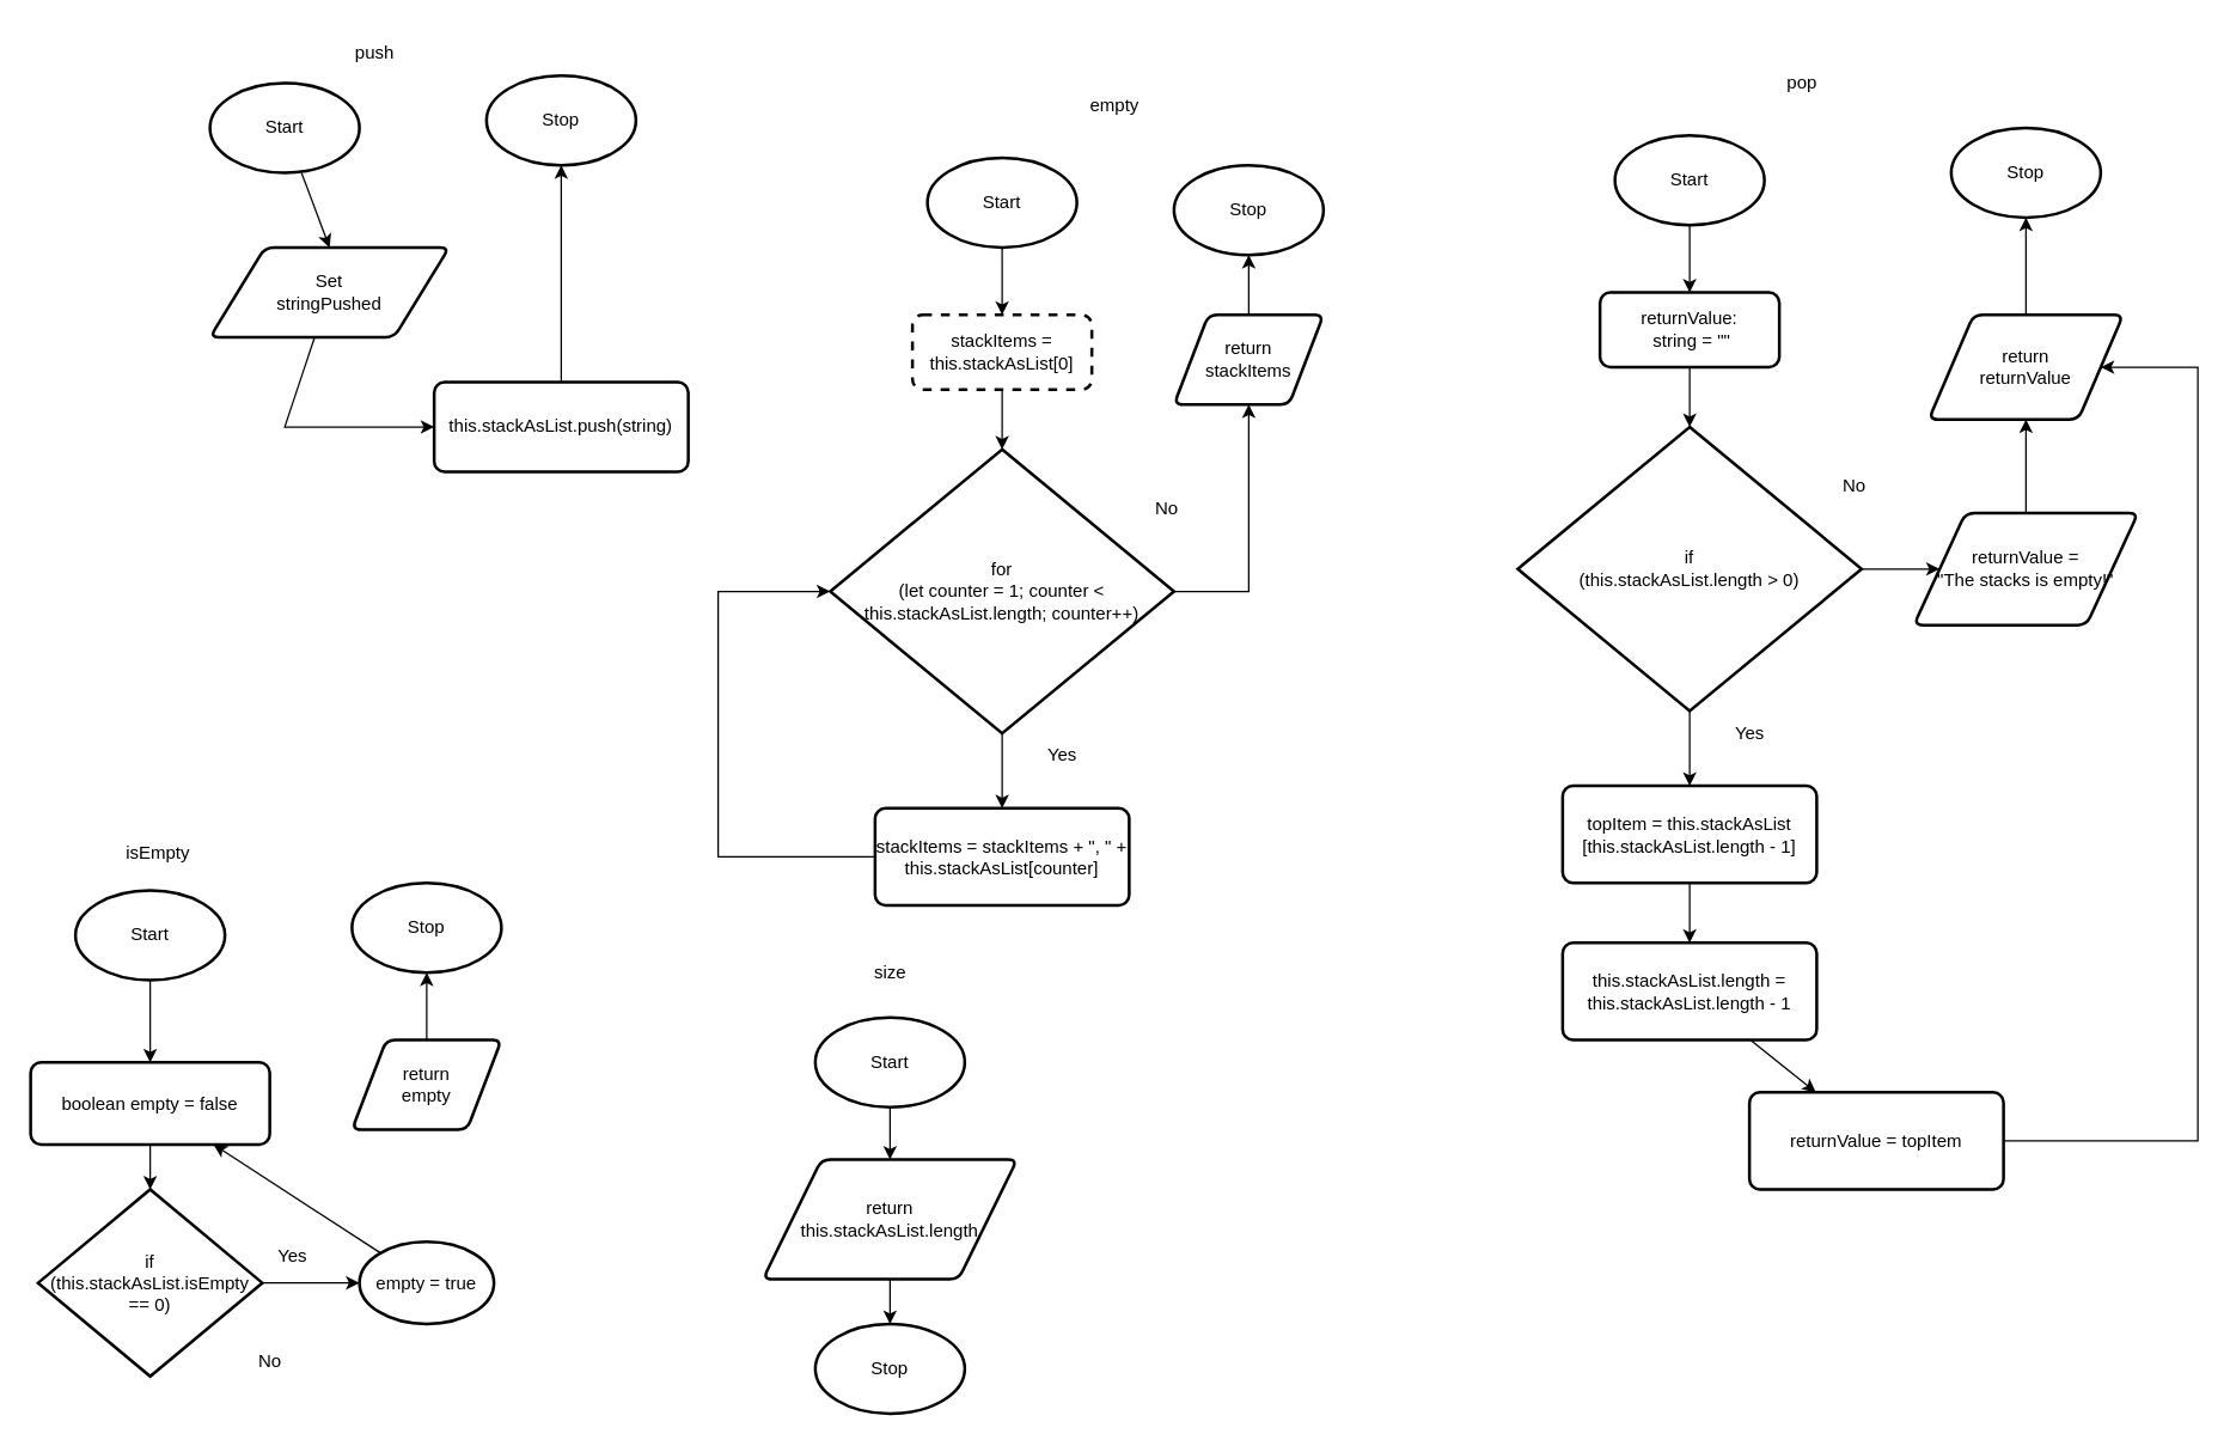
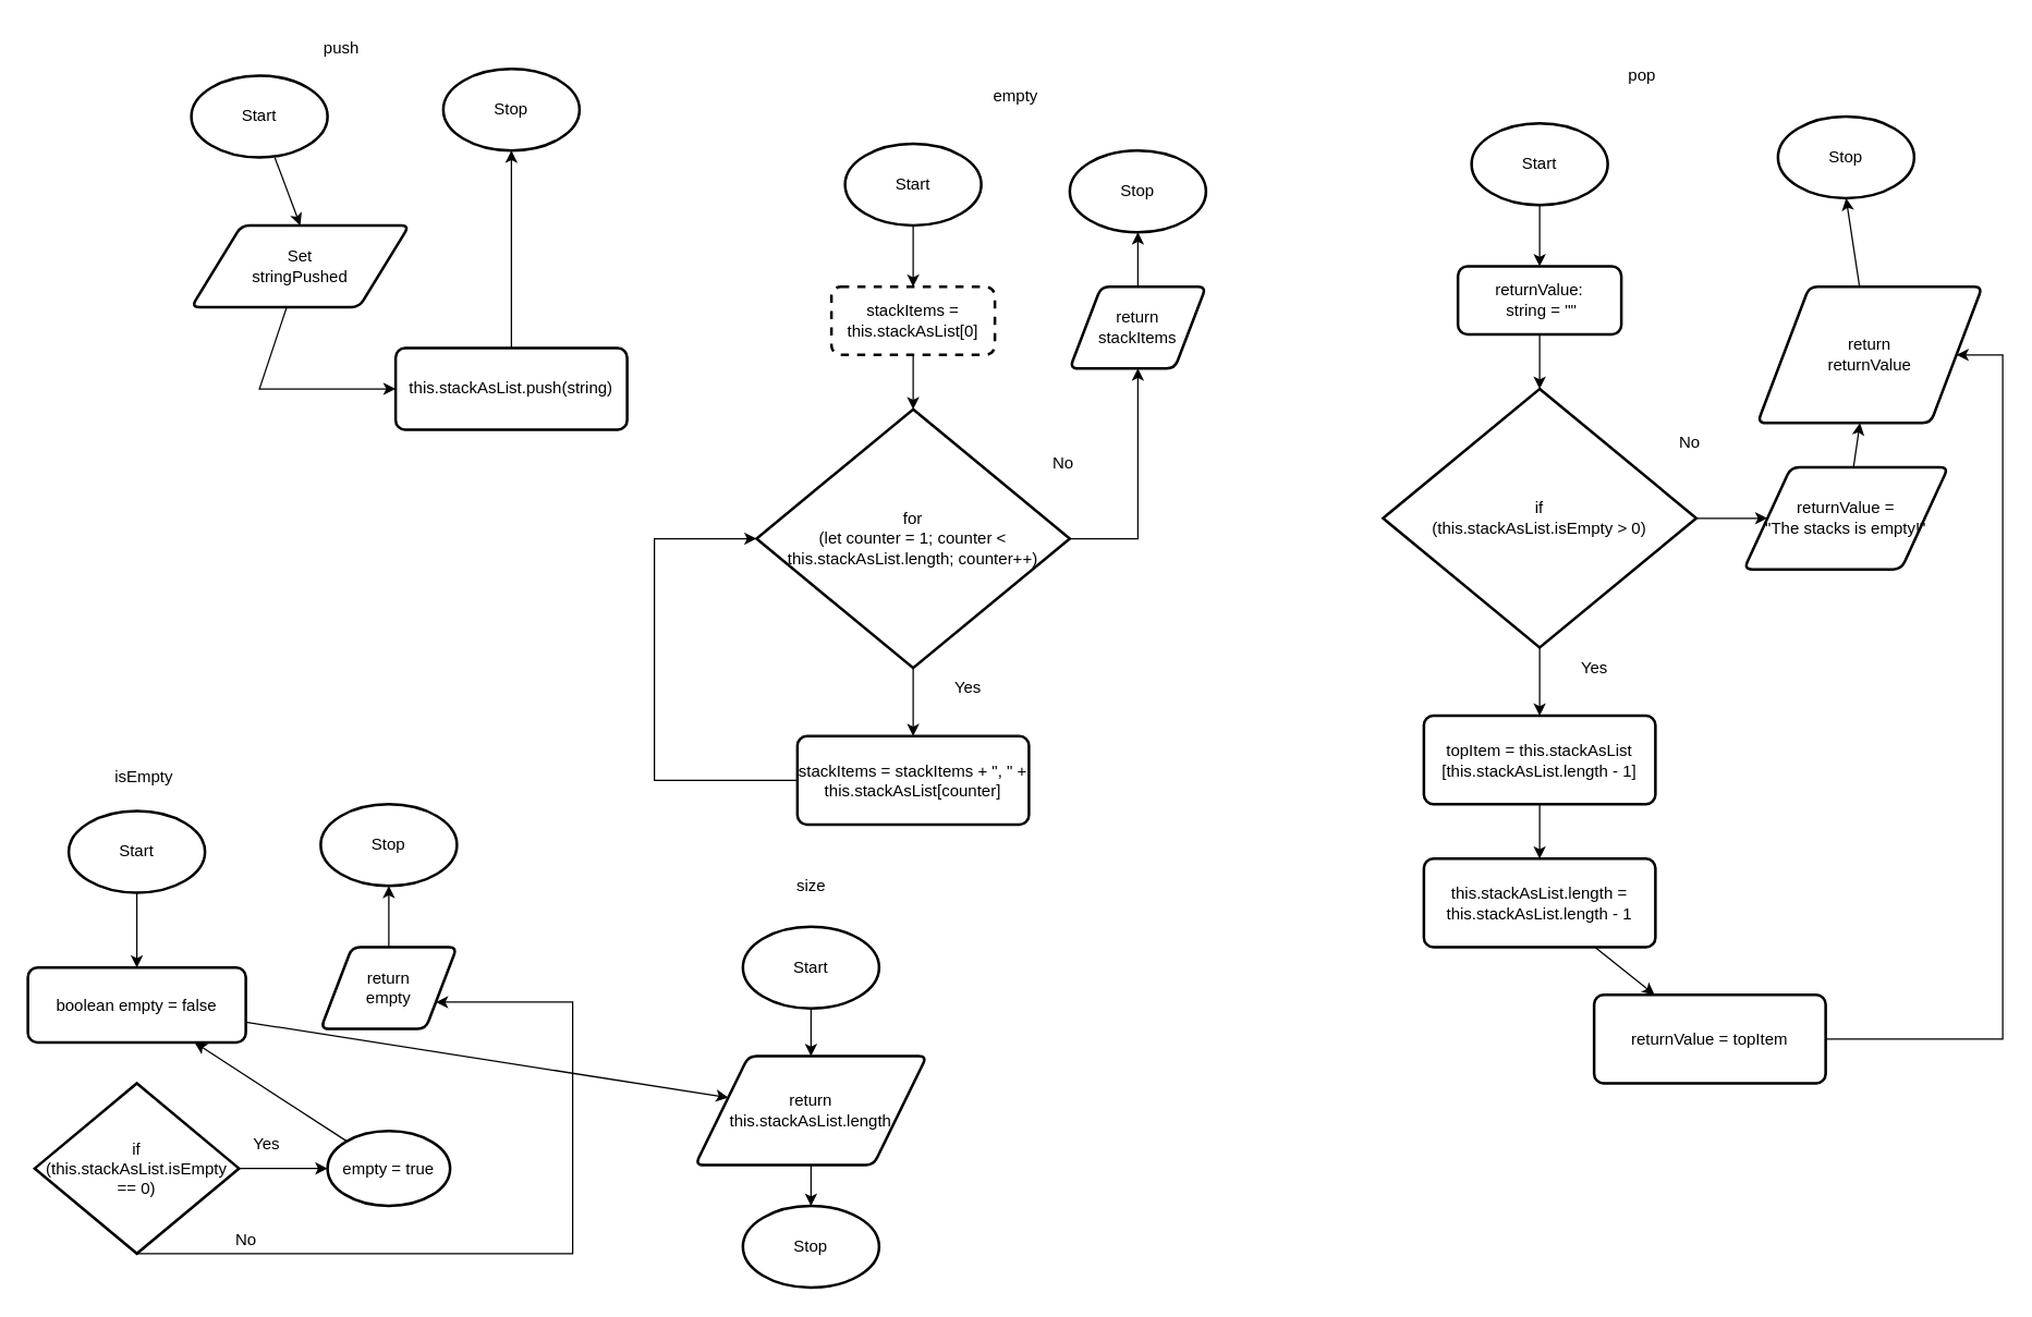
- <mxCell id="39" value="return &lt;br&gt;returnValue" style="shape=parallelogram;html=1;strokeWidth=2;perimeter=parallelogramPerimeter;whiteSpace=wrap;rounded=1;arcSize=12;size=0.23;" parent="1" vertex="1"><mxGeometry x="1290" y="210" width="130" height="70" as="geometry" /></mxCell>
+ <mxCell id="39" value="return &lt;br&gt;returnValue" style="shape=parallelogram;html=1;strokeWidth=2;perimeter=parallelogramPerimeter;whiteSpace=wrap;rounded=1;arcSize=12;size=0.23;" parent="1" vertex="1"><mxGeometry x="1290" y="210" width="165" height="100" as="geometry" /></mxCell>
- <mxCell id="32" value="&lt;span style=&quot;font-size: 12px;&quot;&gt;if &lt;br&gt;(this.stackAsList.length &amp;gt; 0)&lt;/span&gt;" style="strokeWidth=2;html=1;shape=mxgraph.flowchart.decision;whiteSpace=wrap;fontSize=6;" parent="1" vertex="1"><mxGeometry x="1015" y="285" width="230" height="190" as="geometry" /></mxCell>
+ <mxCell id="32" value="&lt;span style=&quot;font-size: 12px;&quot;&gt;if &lt;br&gt;(this.stackAsList.isEmpty &amp;gt; 0)&lt;/span&gt;" style="strokeWidth=2;html=1;shape=mxgraph.flowchart.decision;whiteSpace=wrap;fontSize=6;" parent="1" vertex="1"><mxGeometry x="1015" y="285" width="230" height="190" as="geometry" /></mxCell>
- <mxCell id="50" style="edgeStyle=none;html=1;entryX=0.5;entryY=0;entryDx=0;entryDy=0;entryPerimeter=0;" edge="1" parent="1" source="51" target="54"><mxGeometry relative="1" as="geometry" /></mxCell>
+ <mxCell id="50" style="edgeStyle=none;html=1;" edge="1" parent="1" source="51" target="65"><mxGeometry relative="1" as="geometry" /></mxCell>
+ <mxCell id="53" style="edgeStyle=elbowEdgeStyle;html=1;entryX=1;entryY=0.75;entryDx=0;entryDy=0;rounded=0;exitX=0.5;exitY=1;exitDx=0;exitDy=0;exitPerimeter=0;" edge="1" parent="1" source="54" target="59"><mxGeometry relative="1" as="geometry"><Array as="points"><mxPoint x="420" y="800" /></Array></mxGeometry></mxCell>
